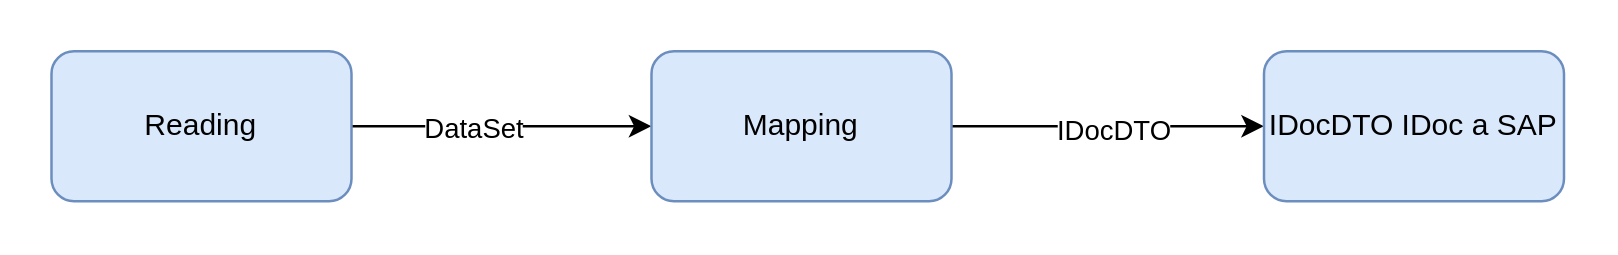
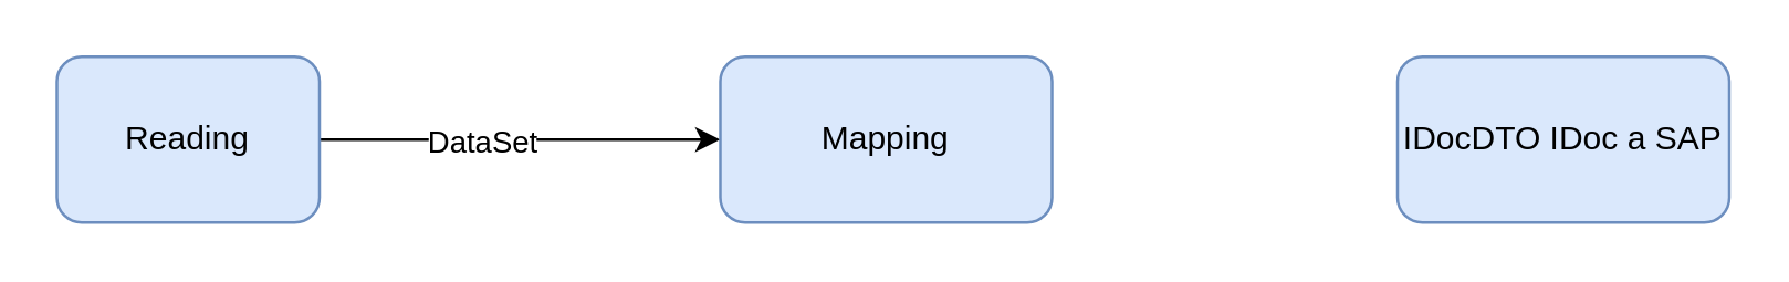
- <mxCell id="4" value="Reading" style="rounded=1;whiteSpace=wrap;html=1;fillColor=#dae8fc;strokeColor=#6c8ebf;" vertex="1" parent="1"><mxGeometry x="20" y="20" width="120" height="60" as="geometry" /></mxCell>
+ <mxCell id="4" value="Reading" style="rounded=1;whiteSpace=wrap;html=1;fillColor=#dae8fc;strokeColor=#6c8ebf;" vertex="1" parent="1"><mxGeometry x="20" y="20" width="95" height="60" as="geometry" /></mxCell>
- <mxCell id="5" style="edgeStyle=orthogonalEdgeStyle;rounded=0;orthogonalLoop=1;jettySize=auto;html=1;entryX=0;entryY=0.5;entryDx=0;entryDy=0;" edge="1" parent="1" source="7" target="8"><mxGeometry relative="1" as="geometry"><mxPoint x="500" y="50" as="targetPoint" /></mxGeometry></mxCell>
- <mxCell id="6" value="IDocDTO" style="edgeLabel;html=1;align=center;verticalAlign=middle;resizable=0;points=[];" vertex="1" connectable="0" parent="5"><mxGeometry x="0.024" y="-1" relative="1" as="geometry"><mxPoint as="offset" /></mxGeometry></mxCell>
